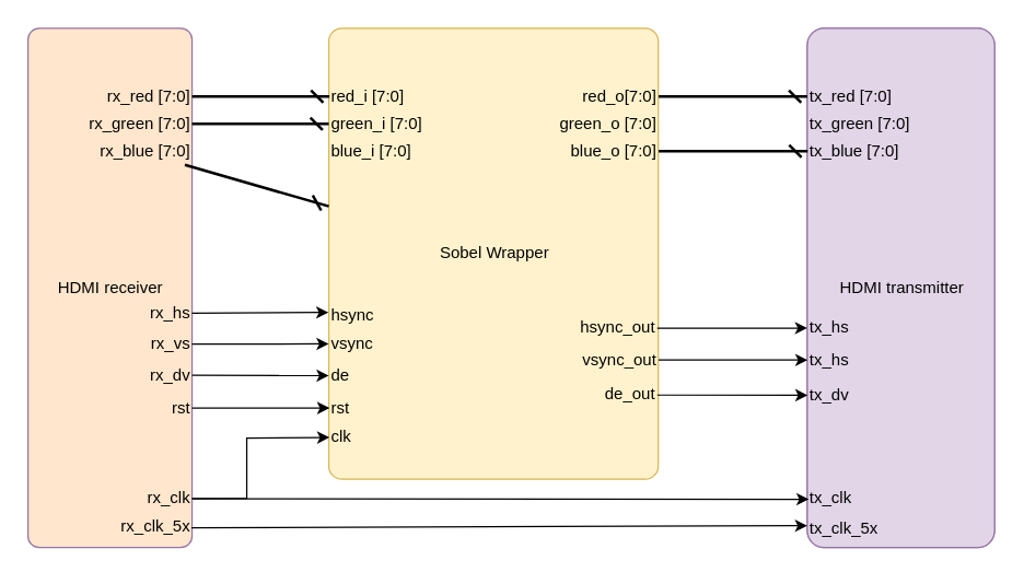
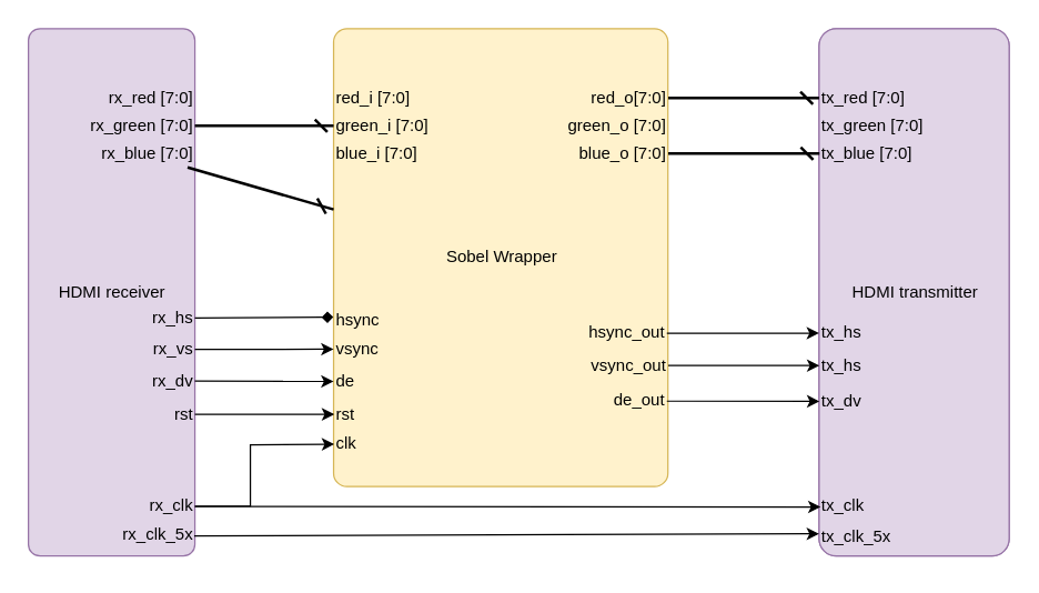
- <mxCell id="71" value="" style="endArrow=dash;rounded=0;strokeWidth=2;endFill=0;html=1;" edge="1" parent="1" source="4" target="45"><mxGeometry width="50" height="50" relative="1" as="geometry"><mxPoint x="280" y="170" as="sourcePoint" /><mxPoint x="330" y="120" as="targetPoint" /></mxGeometry></mxCell>
- <mxCell id="3" value="HDMI receiver" style="rounded=1;fillColor=#ffe6cc;strokeColor=#9673a6;arcSize=7;html=1;" vertex="1" parent="2"><mxGeometry width="120.0" height="380.0" as="geometry" /></mxCell>
+ <mxCell id="3" value="HDMI receiver" style="rounded=1;fillColor=#e1d5e7;strokeColor=#9673a6;arcSize=7;html=1;" vertex="1" parent="2"><mxGeometry width="120.0" height="380.0" as="geometry" /></mxCell>
- <mxCell id="61" value="" style="endArrow=classic;rounded=0;entryX=-0.001;entryY=0.63;entryDx=0;entryDy=0;entryPerimeter=0;html=1;" edge="1" parent="1" source="8" target="44"><mxGeometry width="50" height="50" relative="1" as="geometry"><mxPoint x="180" y="180" as="sourcePoint" /><mxPoint x="230" y="130" as="targetPoint" /></mxGeometry></mxCell>
+ <mxCell id="61" value="" style="endArrow=diamond;rounded=0;entryX=-0.001;entryY=0.63;entryDx=0;entryDy=0;entryPerimeter=0;html=1;" edge="1" parent="1" source="8" target="44"><mxGeometry width="50" height="50" relative="1" as="geometry"><mxPoint x="180" y="180" as="sourcePoint" /><mxPoint x="230" y="130" as="targetPoint" /></mxGeometry></mxCell>
